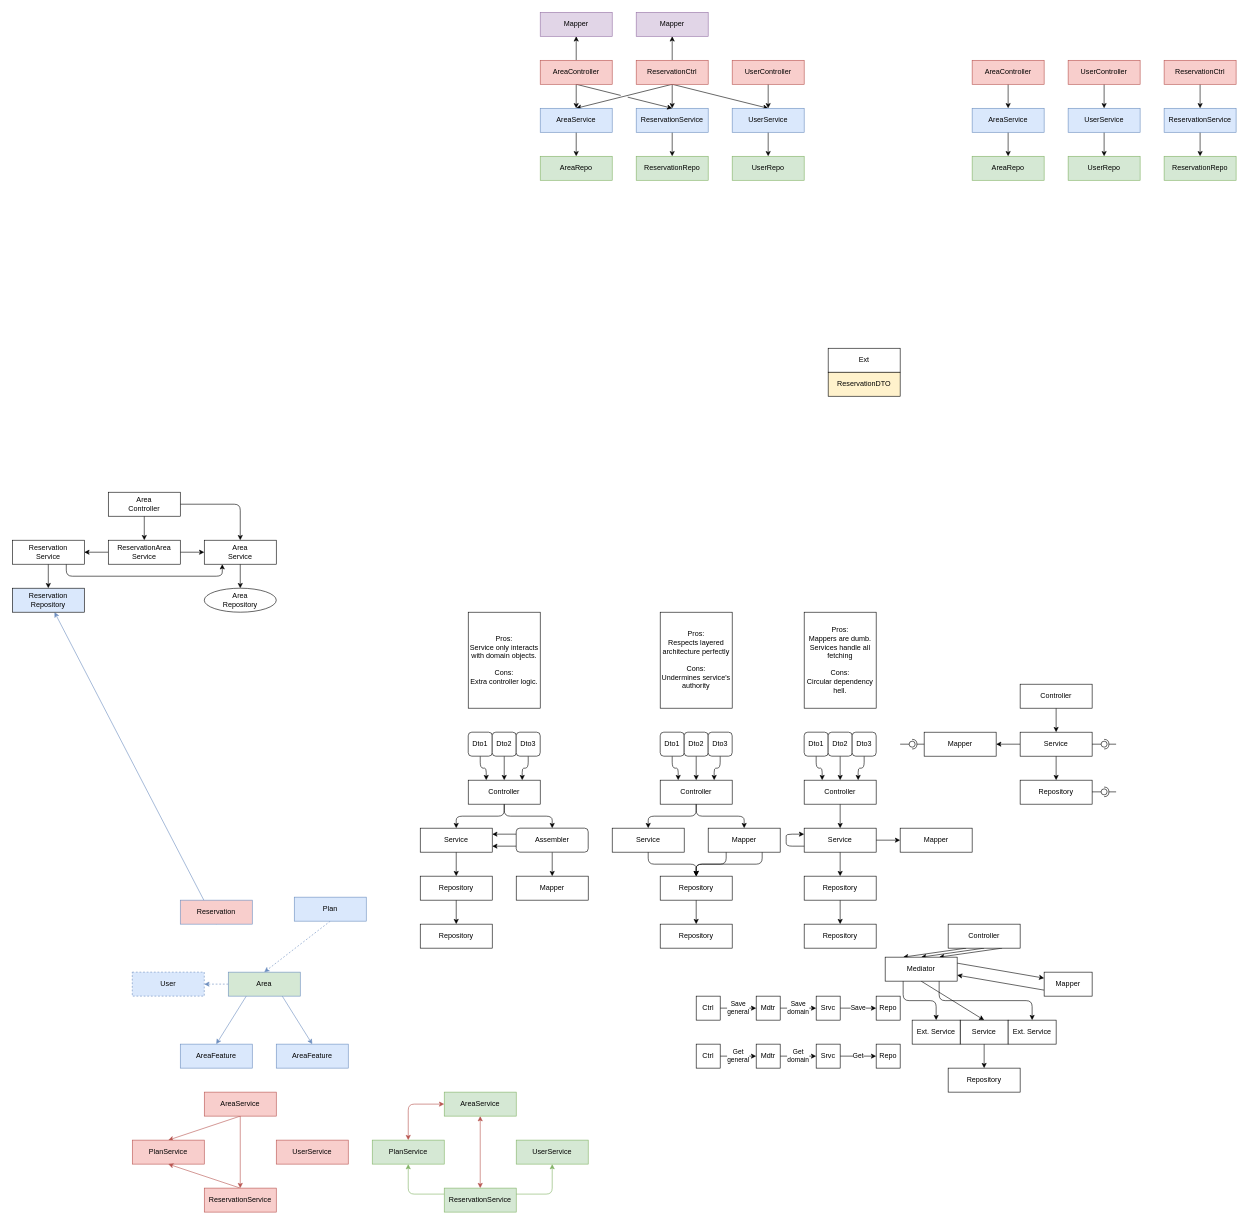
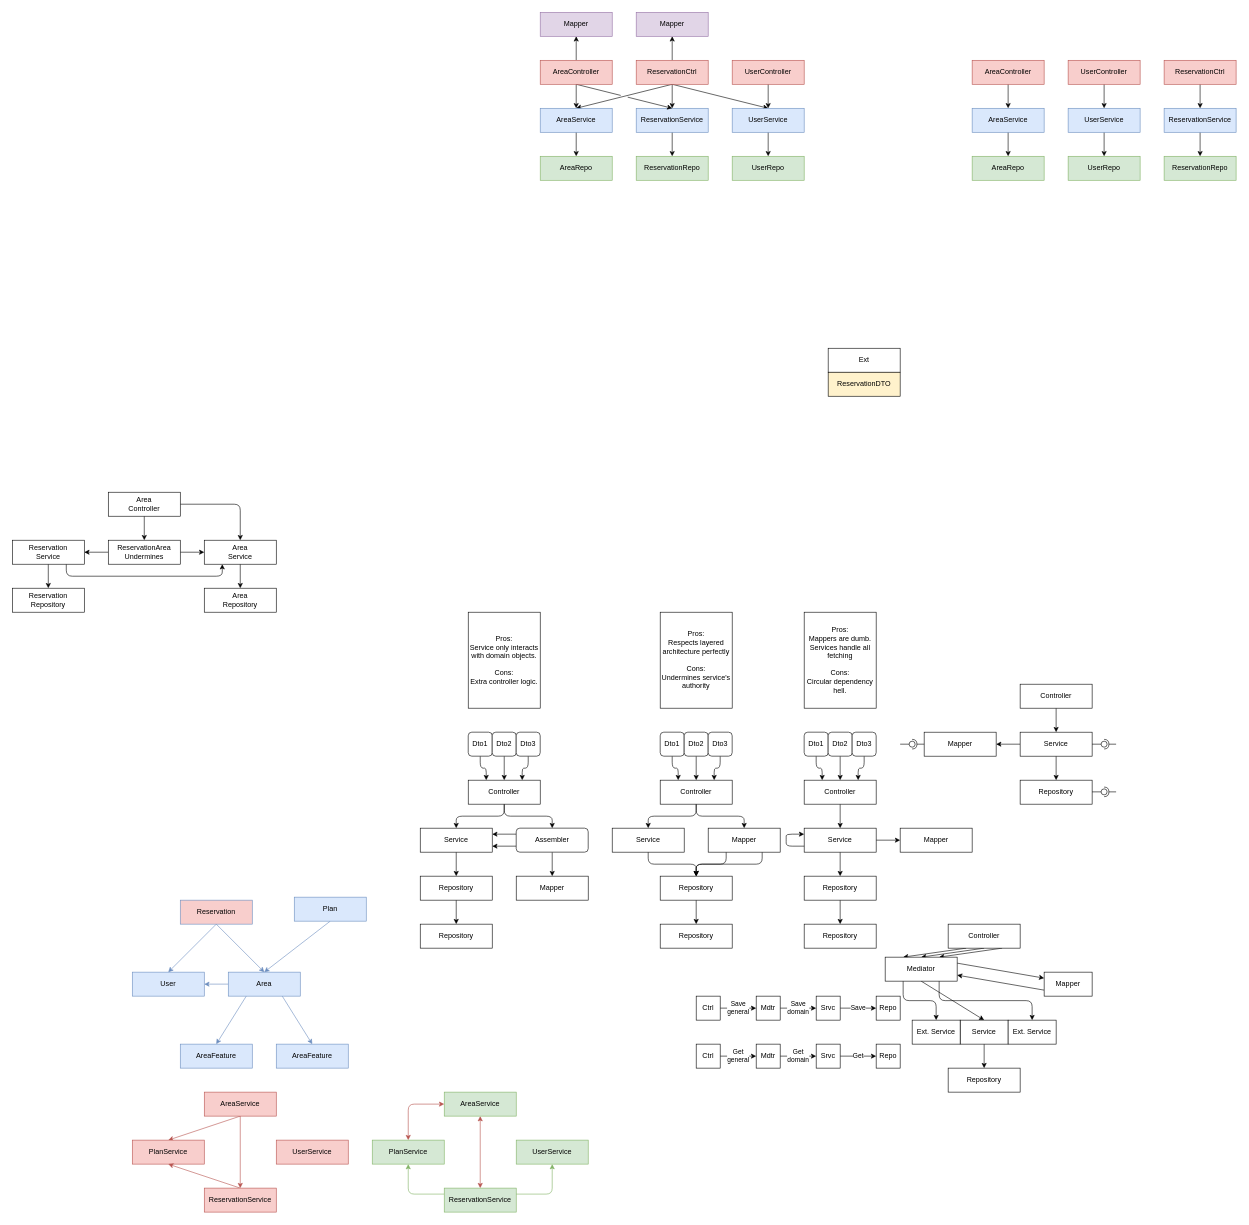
- <mxCell id="138" value="ReservationArea&lt;br&gt;Service" style="rounded=0;whiteSpace=wrap;html=1;" vertex="1" parent="1"><mxGeometry x="180" y="900" width="120" height="40" as="geometry" /></mxCell>
+ <mxCell id="138" value="ReservationArea&lt;br&gt;Undermines" style="rounded=0;whiteSpace=wrap;html=1;" vertex="1" parent="1"><mxGeometry x="180" y="900" width="120" height="40" as="geometry" /></mxCell>
- <mxCell id="144" value="Reservation&lt;br&gt;Repository" style="rounded=0;whiteSpace=wrap;html=1;fillColor=#dae8fc;" vertex="1" parent="1"><mxGeometry x="20" y="980" width="120" height="40" as="geometry" /></mxCell>
+ <mxCell id="144" value="Reservation&lt;br&gt;Repository" style="rounded=0;whiteSpace=wrap;html=1;" vertex="1" parent="1"><mxGeometry x="20" y="980" width="120" height="40" as="geometry" /></mxCell>
- <mxCell id="145" value="Area&lt;br&gt;Repository" style="ellipse;whiteSpace=wrap;html=1;" vertex="1" parent="1"><mxGeometry x="340" y="980" width="120" height="40" as="geometry" /></mxCell>
+ <mxCell id="145" value="Area&lt;br&gt;Repository" style="rounded=0;whiteSpace=wrap;html=1;" vertex="1" parent="1"><mxGeometry x="340" y="980" width="120" height="40" as="geometry" /></mxCell>
- <mxCell id="115" style="edgeStyle=none;html=1;exitX=0.5;exitY=1;exitDx=0;exitDy=0;fillColor=#dae8fc;strokeColor=#6c8ebf;" edge="1" parent="1" source="117" target="144"><mxGeometry relative="1" as="geometry" /></mxCell>
+ <mxCell id="115" style="edgeStyle=none;html=1;exitX=0.5;exitY=1;exitDx=0;exitDy=0;entryX=0.5;entryY=0;entryDx=0;entryDy=0;fillColor=#dae8fc;strokeColor=#6c8ebf;" edge="1" parent="1" source="117" target="109"><mxGeometry relative="1" as="geometry" /></mxCell>
- <mxCell id="113" style="edgeStyle=none;html=1;exitX=0.5;exitY=1;exitDx=0;exitDy=0;entryX=0.5;entryY=0;entryDx=0;entryDy=0;fillColor=#dae8fc;strokeColor=#6c8ebf;dashed=1;" edge="1" parent="1" source="114" target="109"><mxGeometry relative="1" as="geometry" /></mxCell>
+ <mxCell id="113" style="edgeStyle=none;html=1;exitX=0.5;exitY=1;exitDx=0;exitDy=0;entryX=0.5;entryY=0;entryDx=0;entryDy=0;fillColor=#dae8fc;strokeColor=#6c8ebf;" edge="1" parent="1" source="114" target="109"><mxGeometry relative="1" as="geometry" /></mxCell>
+ <mxCell id="116" style="edgeStyle=none;html=1;exitX=0.5;exitY=1;exitDx=0;exitDy=0;entryX=0.5;entryY=0;entryDx=0;entryDy=0;fillColor=#dae8fc;strokeColor=#6c8ebf;" edge="1" parent="1" source="117" target="112"><mxGeometry relative="1" as="geometry" /></mxCell>
- <mxCell id="112" value="User" style="rounded=0;whiteSpace=wrap;html=1;fillColor=#dae8fc;strokeColor=#6c8ebf;dashed=1;" vertex="1" parent="1"><mxGeometry x="220" y="1620" width="120" height="40" as="geometry" /></mxCell>
+ <mxCell id="112" value="User" style="rounded=0;whiteSpace=wrap;html=1;fillColor=#dae8fc;strokeColor=#6c8ebf;" vertex="1" parent="1"><mxGeometry x="220" y="1620" width="120" height="40" as="geometry" /></mxCell>
- <mxCell id="108" style="edgeStyle=none;html=1;exitX=0;exitY=0.5;exitDx=0;exitDy=0;entryX=1;entryY=0.5;entryDx=0;entryDy=0;fillColor=#dae8fc;strokeColor=#6c8ebf;dashed=1;" edge="1" parent="1" source="109" target="112"><mxGeometry relative="1" as="geometry" /></mxCell>
+ <mxCell id="108" style="edgeStyle=none;html=1;exitX=0;exitY=0.5;exitDx=0;exitDy=0;entryX=1;entryY=0.5;entryDx=0;entryDy=0;fillColor=#dae8fc;strokeColor=#6c8ebf;" edge="1" parent="1" source="109" target="112"><mxGeometry relative="1" as="geometry" /></mxCell>
- <mxCell id="109" value="Area" style="rounded=0;whiteSpace=wrap;html=1;fillColor=#d5e8d4;strokeColor=#6c8ebf;" parent="1" vertex="1"><mxGeometry x="380" y="1620" width="120" height="40" as="geometry" /></mxCell>
+ <mxCell id="109" value="Area" style="rounded=0;whiteSpace=wrap;html=1;fillColor=#dae8fc;strokeColor=#6c8ebf;" parent="1" vertex="1"><mxGeometry x="380" y="1620" width="120" height="40" as="geometry" /></mxCell>
